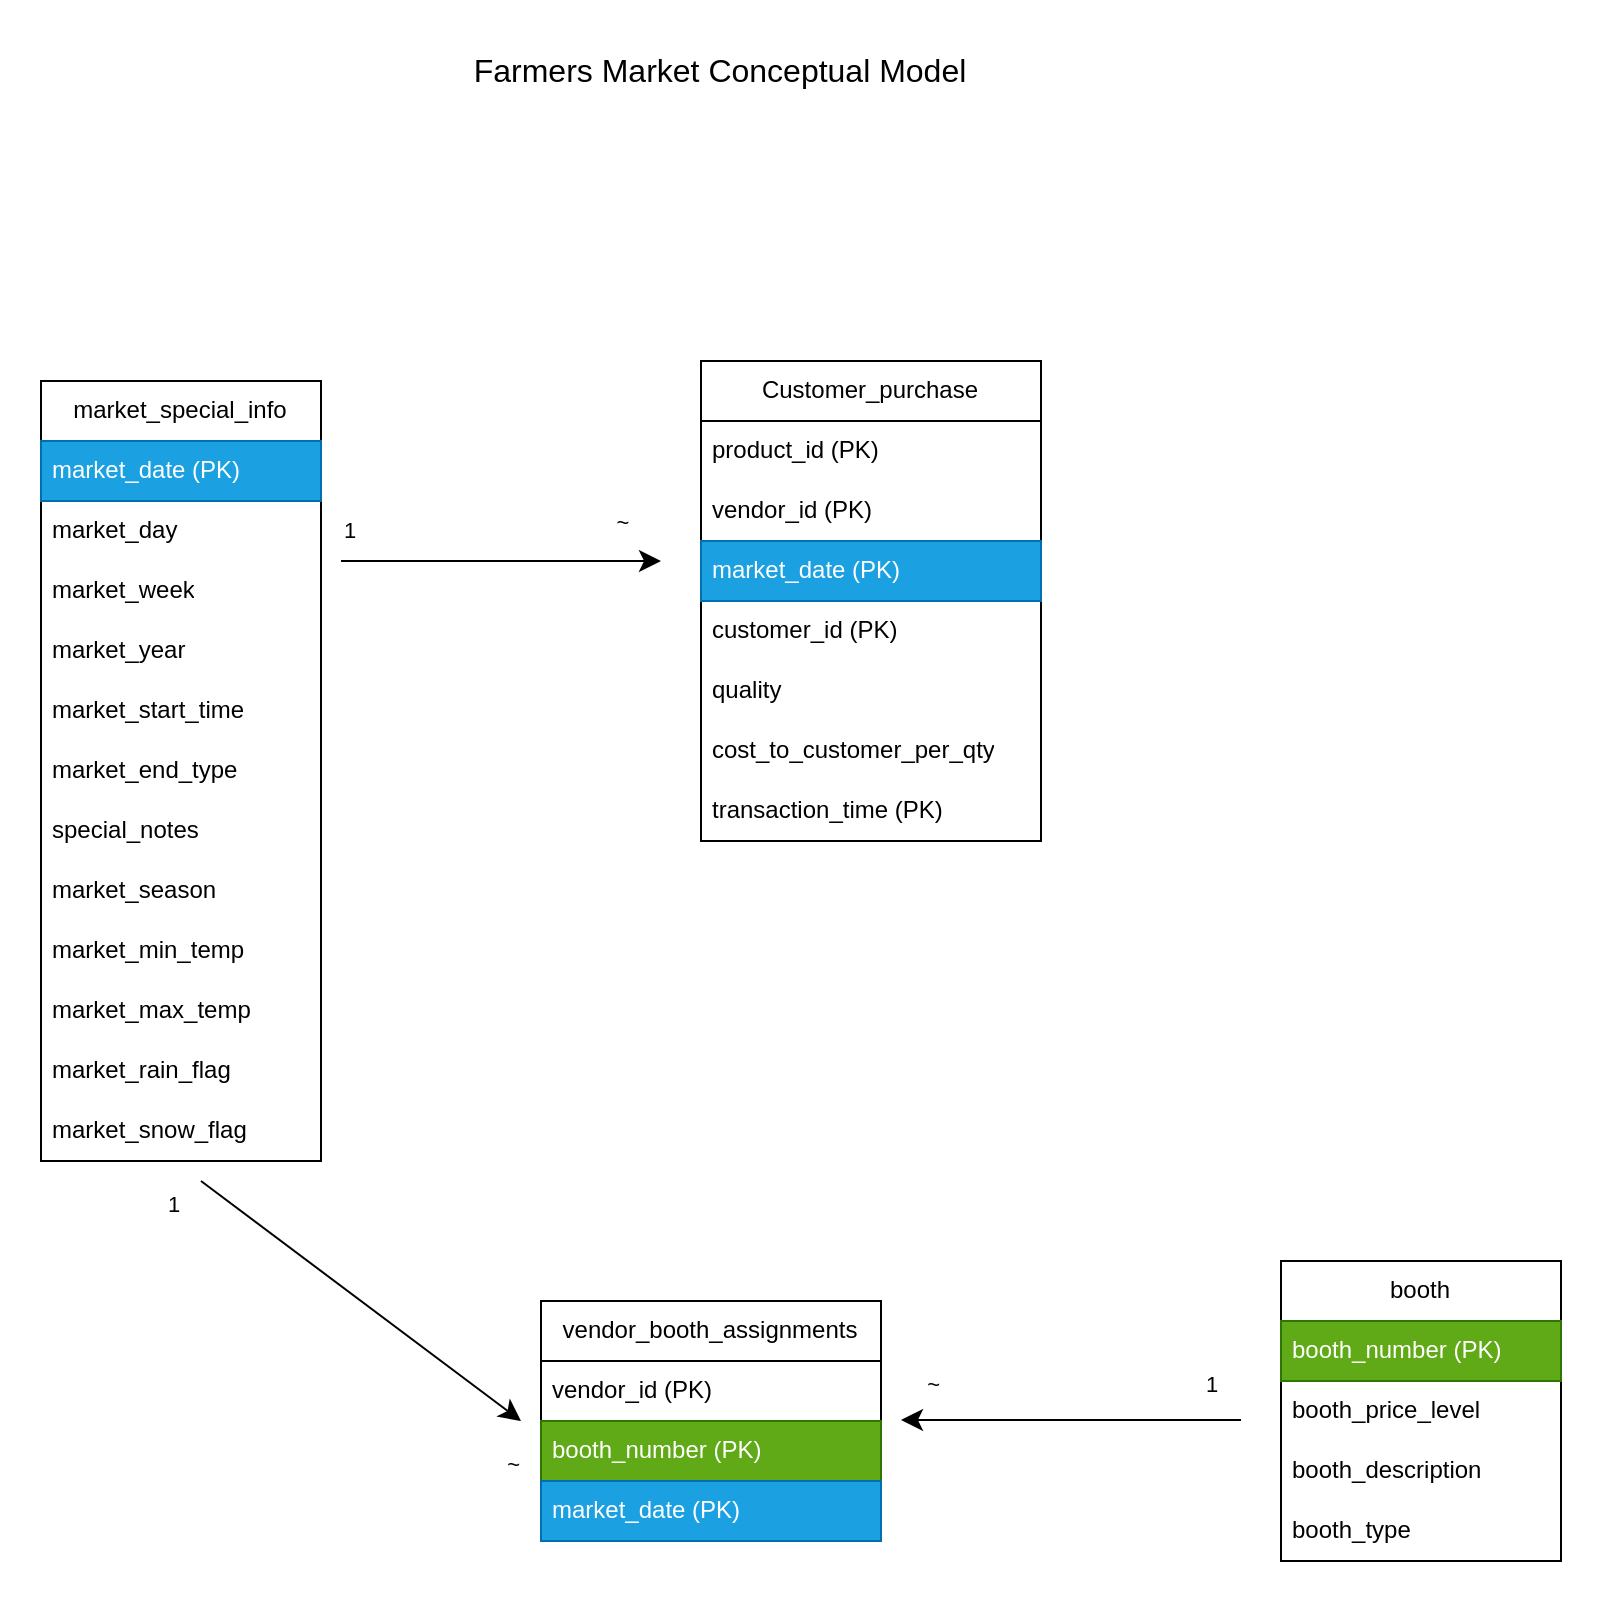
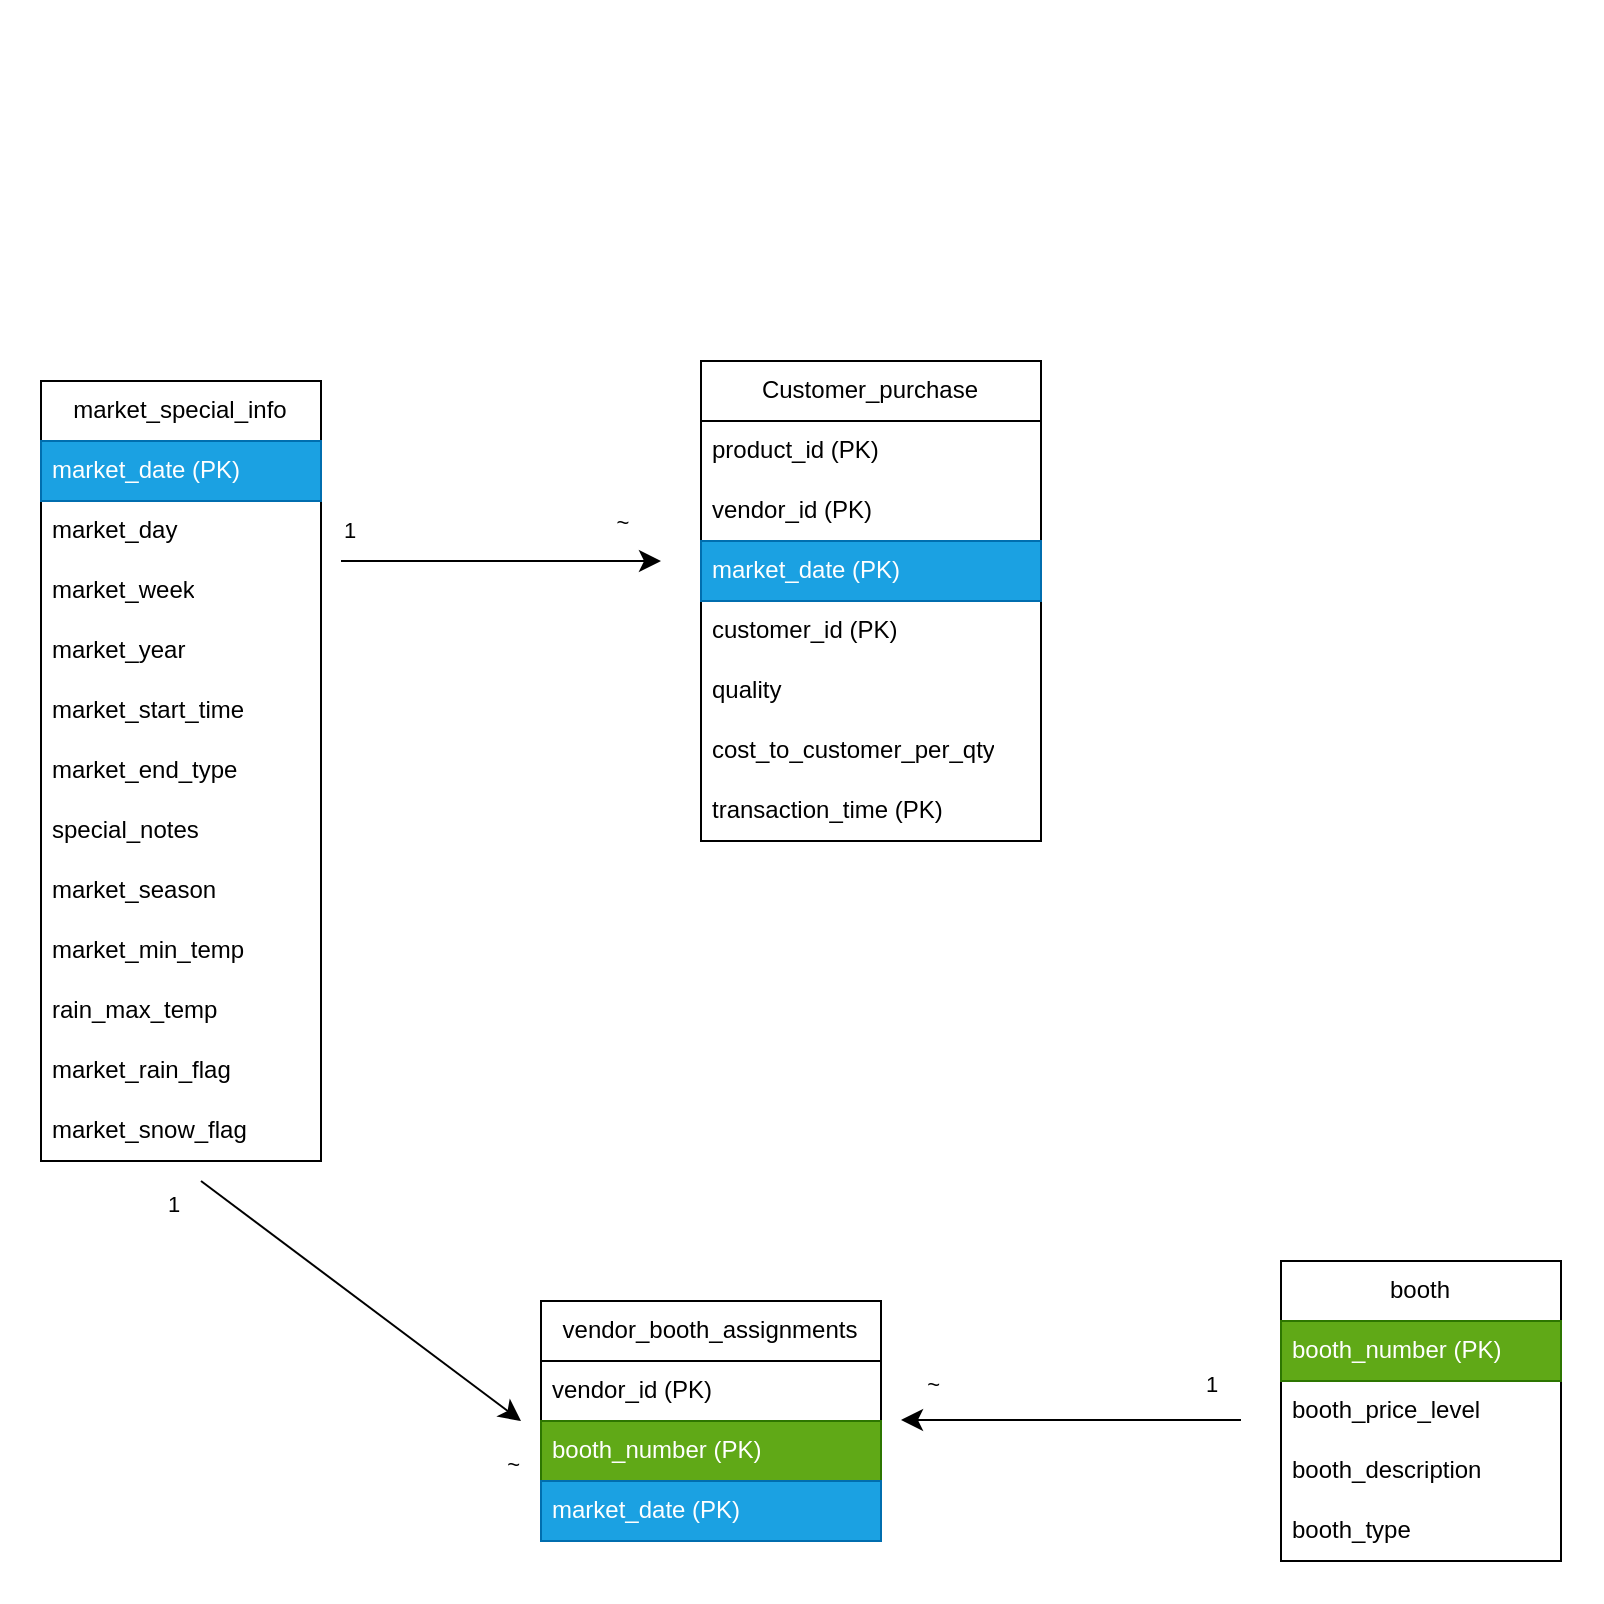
- <mxCell id="2" value="Farmers Market Conceptual Model" style="text;strokeColor=none;fillColor=none;html=1;align=center;verticalAlign=middle;whiteSpace=wrap;rounded=0;fontSize=16;" vertex="1" parent="1"><mxGeometry x="120" y="20" width="480" height="30" as="geometry" /></mxCell>
- <mxCell id="21" value="market_max_temp" style="text;strokeColor=none;fillColor=none;align=left;verticalAlign=middle;spacingLeft=4;spacingRight=4;overflow=hidden;points=[[0,0.5],[1,0.5]];portConstraint=eastwest;rotatable=0;whiteSpace=wrap;html=1;" vertex="1" parent="11"><mxGeometry y="300" width="140" height="30" as="geometry" /></mxCell>
+ <mxCell id="21" value="rain_max_temp" style="text;strokeColor=none;fillColor=none;align=left;verticalAlign=middle;spacingLeft=4;spacingRight=4;overflow=hidden;points=[[0,0.5],[1,0.5]];portConstraint=eastwest;rotatable=0;whiteSpace=wrap;html=1;" vertex="1" parent="11"><mxGeometry y="300" width="140" height="30" as="geometry" /></mxCell>
